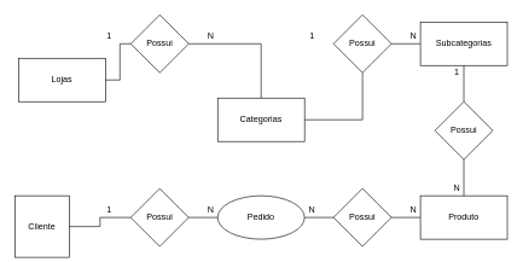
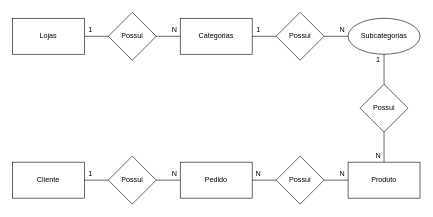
- <mxCell id="7" value="Subcategorias" style="rounded=0;whiteSpace=wrap;html=1;" vertex="1" parent="1"><mxGeometry x="580" y="30" width="120" height="60" as="geometry" /></mxCell>
+ <mxCell id="7" value="Subcategorias" style="ellipse;whiteSpace=wrap;html=1;" vertex="1" parent="1"><mxGeometry x="580" y="30" width="120" height="60" as="geometry" /></mxCell>
- <mxCell id="3" value="Lojas" style="rounded=0;whiteSpace=wrap;html=1;" vertex="1" parent="1"><mxGeometry x="25" y="80" width="120" height="60" as="geometry" /></mxCell>
+ <mxCell id="3" value="Lojas" style="rounded=0;whiteSpace=wrap;html=1;" vertex="1" parent="1"><mxGeometry x="20" y="30" width="120" height="60" as="geometry" /></mxCell>
- <mxCell id="5" value="Categorias" style="rounded=0;whiteSpace=wrap;html=1;" vertex="1" parent="1"><mxGeometry x="300" y="135" width="120" height="60" as="geometry" /></mxCell>
+ <mxCell id="5" value="Categorias" style="rounded=0;whiteSpace=wrap;html=1;" vertex="1" parent="1"><mxGeometry x="300" y="30" width="120" height="60" as="geometry" /></mxCell>
- <mxCell id="12" value="Pedido" style="ellipse;whiteSpace=wrap;html=1;" vertex="1" parent="1"><mxGeometry x="300" y="270" width="120" height="60" as="geometry" /></mxCell>
+ <mxCell id="12" value="Pedido" style="rounded=0;whiteSpace=wrap;html=1;" vertex="1" parent="1"><mxGeometry x="300" y="270" width="120" height="60" as="geometry" /></mxCell>
- <mxCell id="10" value="Cliente" style="rounded=0;whiteSpace=wrap;html=1;" vertex="1" parent="1"><mxGeometry x="20" y="270" width="75" height="85" as="geometry" /></mxCell>
+ <mxCell id="10" value="Cliente" style="rounded=0;whiteSpace=wrap;html=1;" vertex="1" parent="1"><mxGeometry x="20" y="270" width="120" height="60" as="geometry" /></mxCell>
